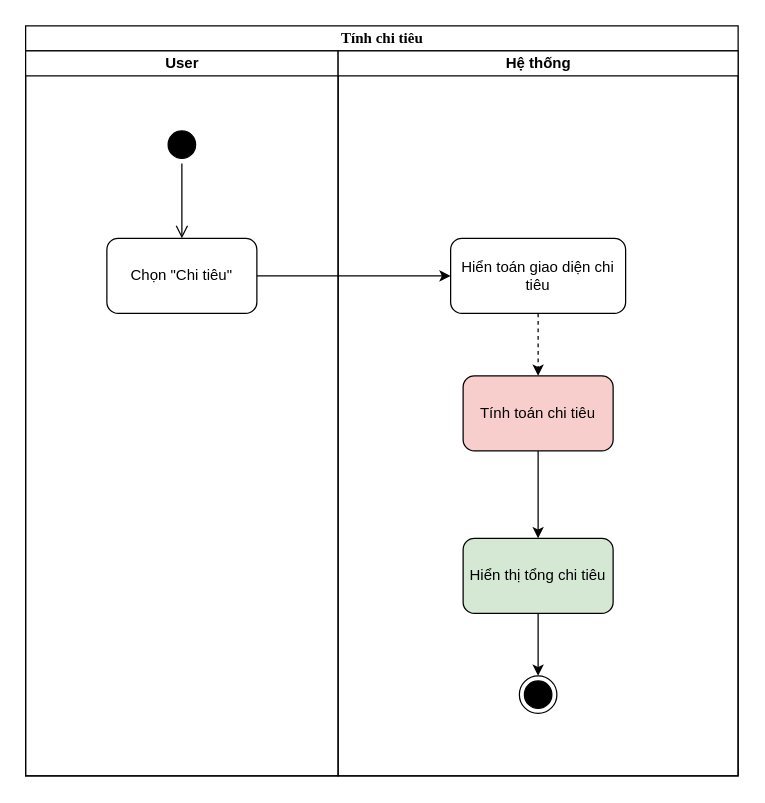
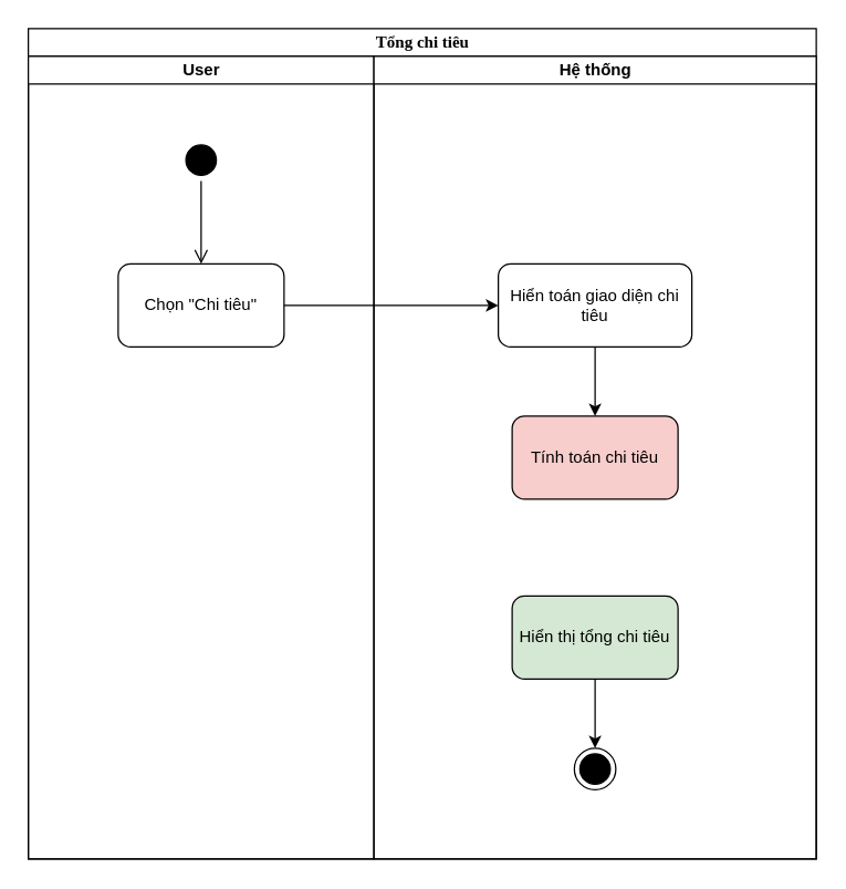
- <mxCell id="2" value="Tính chi tiêu" style="swimlane;html=1;childLayout=stackLayout;startSize=20;rounded=0;shadow=0;comic=0;labelBackgroundColor=none;strokeWidth=1;fontFamily=Verdana;fontSize=12;align=center;" parent="1" vertex="1"><mxGeometry x="20" y="20" width="570" height="600" as="geometry" /></mxCell>
+ <mxCell id="2" value="Tổng chi tiêu" style="swimlane;html=1;childLayout=stackLayout;startSize=20;rounded=0;shadow=0;comic=0;labelBackgroundColor=none;strokeWidth=1;fontFamily=Verdana;fontSize=12;align=center;" parent="1" vertex="1"><mxGeometry x="20" y="20" width="570" height="600" as="geometry" /></mxCell>
- <mxCell id="8" style="edgeStyle=orthogonalEdgeStyle;rounded=0;orthogonalLoop=1;jettySize=auto;html=1;entryX=0.5;entryY=0;entryDx=0;entryDy=0;strokeColor=#000000;dashed=1;" edge="1" parent="7" source="9" target="11"><mxGeometry relative="1" as="geometry" /></mxCell>
+ <mxCell id="8" style="edgeStyle=orthogonalEdgeStyle;rounded=0;orthogonalLoop=1;jettySize=auto;html=1;entryX=0.5;entryY=0;entryDx=0;entryDy=0;strokeColor=#000000;" edge="1" parent="7" source="9" target="11"><mxGeometry relative="1" as="geometry" /></mxCell>
- <mxCell id="10" style="edgeStyle=orthogonalEdgeStyle;rounded=0;orthogonalLoop=1;jettySize=auto;html=1;entryX=0.5;entryY=0;entryDx=0;entryDy=0;strokeColor=#000000;" edge="1" parent="7" source="11" target="13"><mxGeometry relative="1" as="geometry" /></mxCell>
